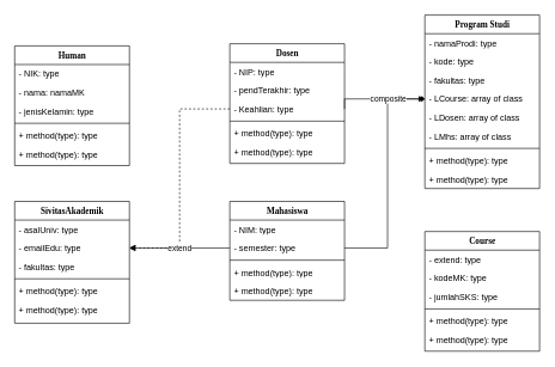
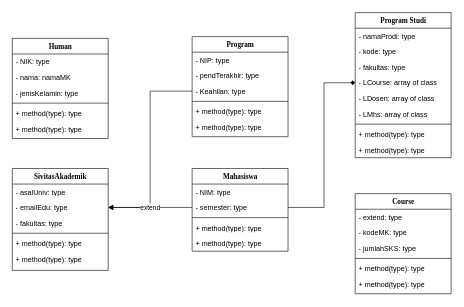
- <mxCell id="22" value="Dosen" style="swimlane;html=1;fontStyle=1;align=center;verticalAlign=top;childLayout=stackLayout;horizontal=1;startSize=26;horizontalStack=0;resizeParent=1;resizeLast=0;collapsible=1;marginBottom=0;swimlaneFillColor=#ffffff;rounded=0;shadow=0;comic=0;labelBackgroundColor=none;strokeWidth=1;fillColor=none;fontFamily=Verdana;fontSize=12" parent="1" vertex="1"><mxGeometry x="320" y="60" width="160" height="167" as="geometry" /></mxCell>
+ <mxCell id="22" value="Program" style="swimlane;html=1;fontStyle=1;align=center;verticalAlign=top;childLayout=stackLayout;horizontal=1;startSize=26;horizontalStack=0;resizeParent=1;resizeLast=0;collapsible=1;marginBottom=0;swimlaneFillColor=#ffffff;rounded=0;shadow=0;comic=0;labelBackgroundColor=none;strokeWidth=1;fillColor=none;fontFamily=Verdana;fontSize=12" parent="1" vertex="1"><mxGeometry x="320" y="60" width="160" height="167" as="geometry" /></mxCell>
- <mxCell id="49" value="composite" style="edgeStyle=orthogonalEdgeStyle;rounded=0;orthogonalLoop=1;jettySize=auto;html=1;exitX=1;exitY=0.5;exitDx=0;exitDy=0;entryX=0;entryY=0.5;entryDx=0;entryDy=0;endArrow=diamond;endFill=1;" edge="1" parent="1" source="25" target="34"><mxGeometry x="0.194" relative="1" as="geometry"><Array as="points"><mxPoint x="480" y="137" /></Array><mxPoint as="offset" /></mxGeometry></mxCell>
- <mxCell id="48" value="" style="edgeStyle=orthogonalEdgeStyle;rounded=0;orthogonalLoop=1;jettySize=auto;html=1;exitX=1;exitY=0.5;exitDx=0;exitDy=0;entryX=0;entryY=0.5;entryDx=0;entryDy=0;endArrow=block;endFill=1;" parent="1" source="18" target="34" edge="1"><mxGeometry x="0.384" relative="1" as="geometry"><Array as="points"><mxPoint x="540" y="345" /><mxPoint x="540" y="137" /></Array><mxPoint as="offset" /></mxGeometry></mxCell>
+ <mxCell id="48" value="" style="edgeStyle=orthogonalEdgeStyle;rounded=0;orthogonalLoop=1;jettySize=auto;html=1;exitX=1;exitY=0.5;exitDx=0;exitDy=0;entryX=0;entryY=0.5;entryDx=0;entryDy=0;endArrow=diamond;endFill=1;" parent="1" source="18" target="34" edge="1"><mxGeometry x="0.384" relative="1" as="geometry"><Array as="points"><mxPoint x="540" y="345" /><mxPoint x="540" y="137" /></Array><mxPoint as="offset" /></mxGeometry></mxCell>
- <mxCell id="29" value="" style="edgeStyle=orthogonalEdgeStyle;rounded=0;orthogonalLoop=1;jettySize=auto;html=1;exitX=0;exitY=0.5;exitDx=0;exitDy=0;entryX=1;entryY=0.5;entryDx=0;entryDy=0;dashed=1;" parent="1" source="25" target="11" edge="1"><mxGeometry relative="1" as="geometry" /></mxCell>
+ <mxCell id="29" value="" style="edgeStyle=orthogonalEdgeStyle;rounded=0;orthogonalLoop=1;jettySize=auto;html=1;exitX=0;exitY=0.5;exitDx=0;exitDy=0;entryX=1;entryY=0.5;entryDx=0;entryDy=0;" parent="1" source="25" target="11" edge="1"><mxGeometry relative="1" as="geometry" /></mxCell>
